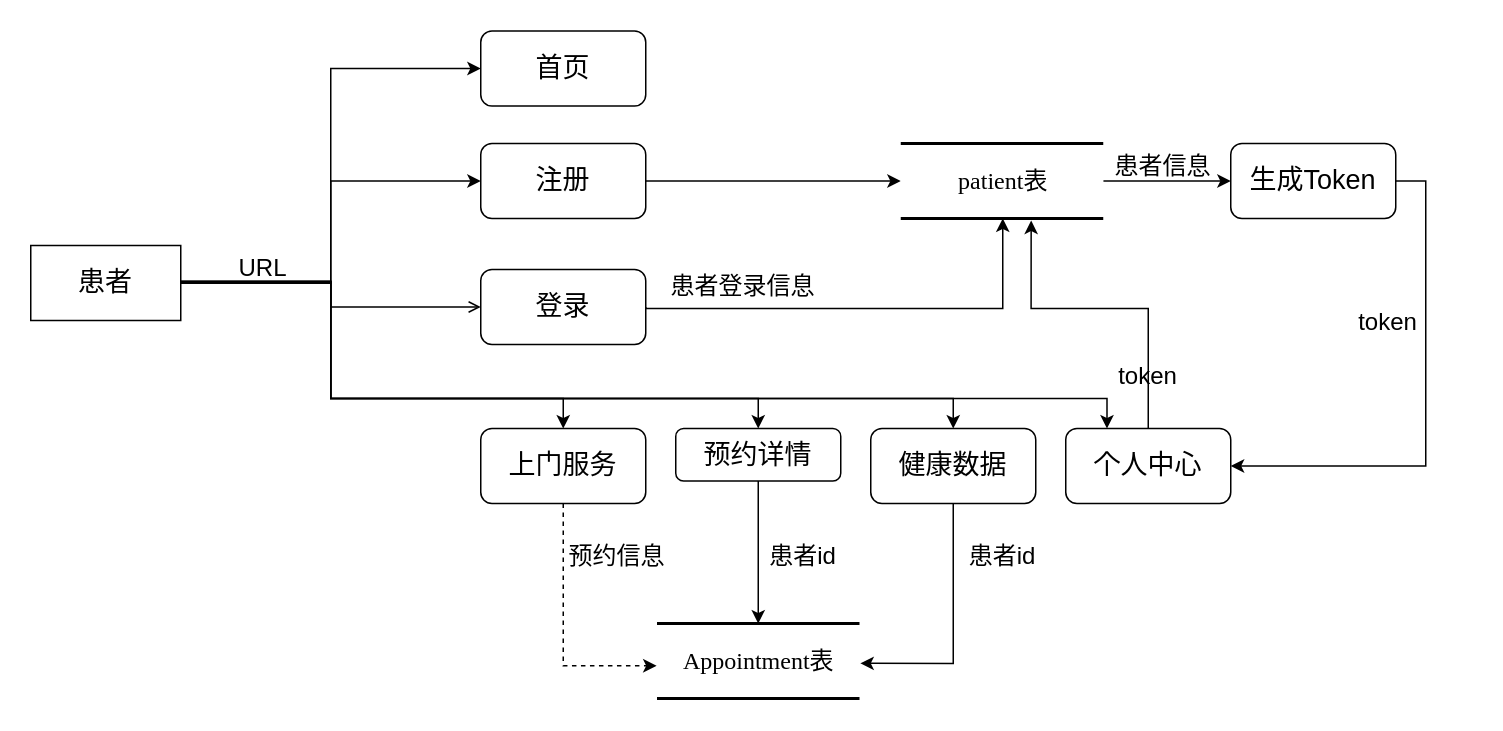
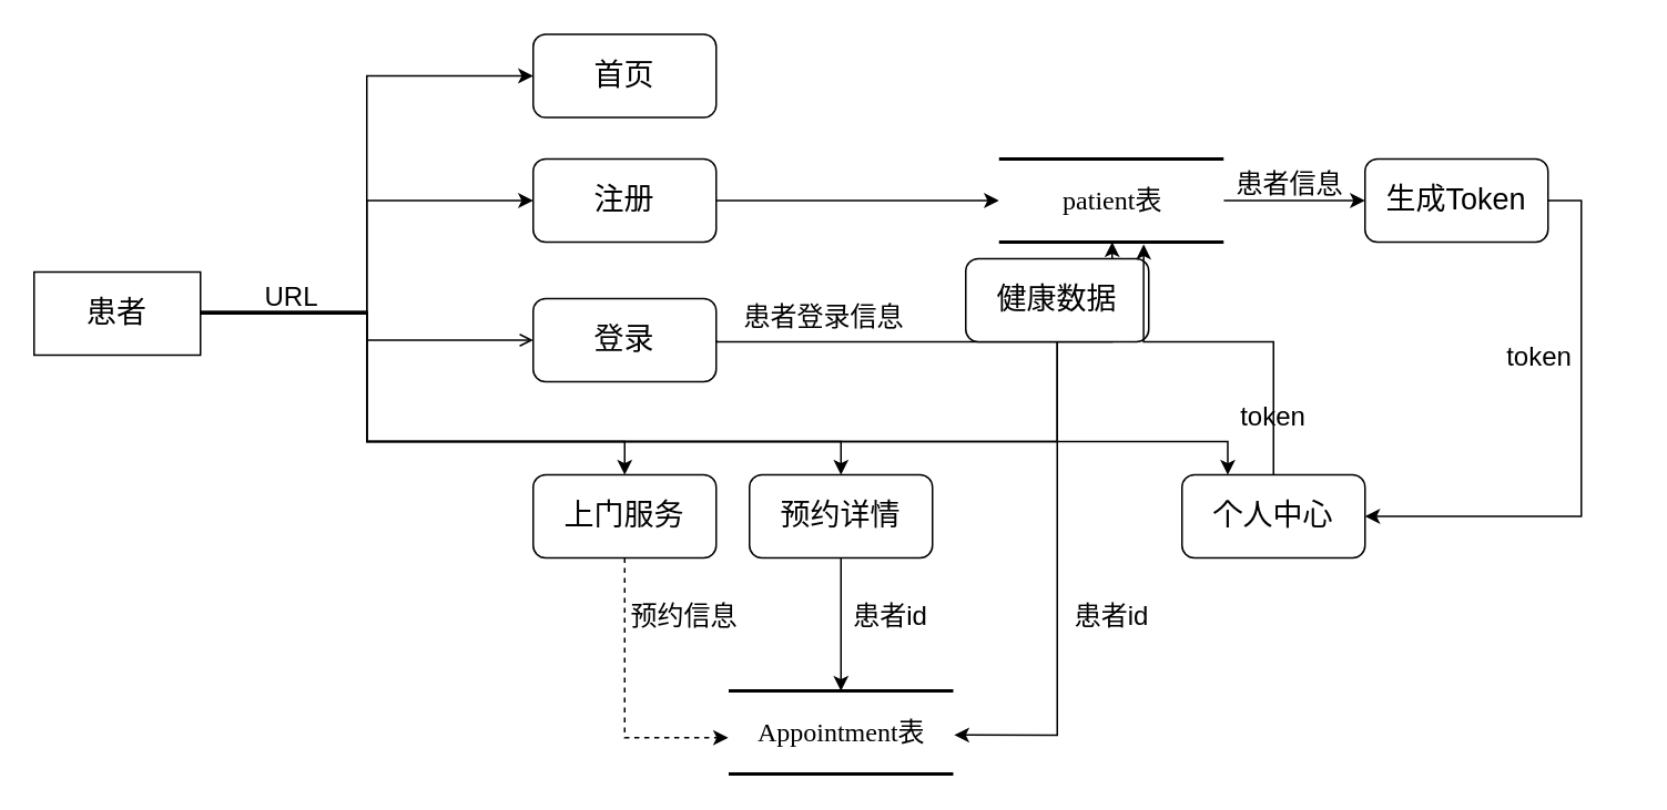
- <mxCell id="17" value="&lt;font style=&quot;font-size: 18px;&quot;&gt;预约详情&lt;/font&gt;" style="rounded=1;whiteSpace=wrap;html=1;" vertex="1" parent="1"><mxGeometry x="450" y="285" width="110" height="35" as="geometry" /></mxCell>
+ <mxCell id="17" value="&lt;font style=&quot;font-size: 18px;&quot;&gt;预约详情&lt;/font&gt;" style="rounded=1;whiteSpace=wrap;html=1;" vertex="1" parent="1"><mxGeometry x="450" y="285" width="110" height="50" as="geometry" /></mxCell>
- <mxCell id="19" value="&lt;font style=&quot;font-size: 18px;&quot;&gt;健康数据&lt;/font&gt;" style="rounded=1;whiteSpace=wrap;html=1;" vertex="1" parent="1"><mxGeometry x="580" y="285" width="110" height="50" as="geometry" /></mxCell>
+ <mxCell id="19" value="&lt;font style=&quot;font-size: 18px;&quot;&gt;健康数据&lt;/font&gt;" style="rounded=1;whiteSpace=wrap;html=1;" vertex="1" parent="1"><mxGeometry x="580" y="155" width="110" height="50" as="geometry" /></mxCell>
